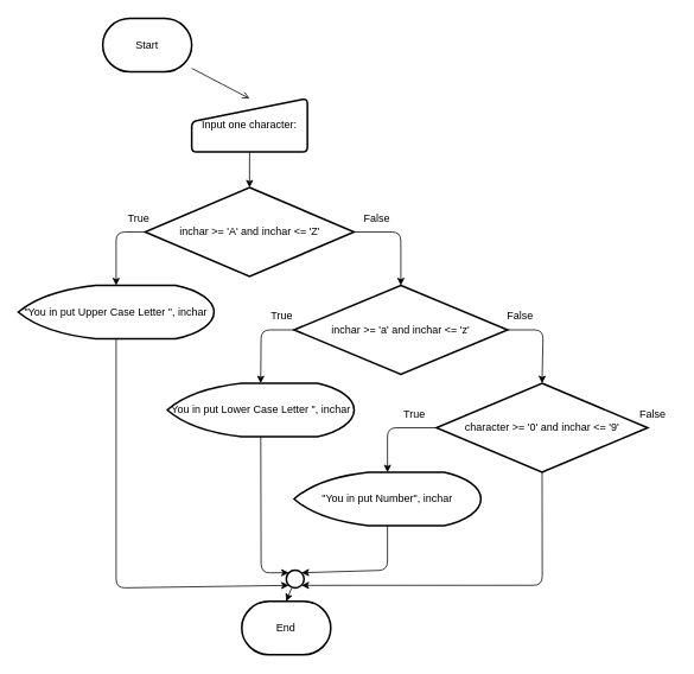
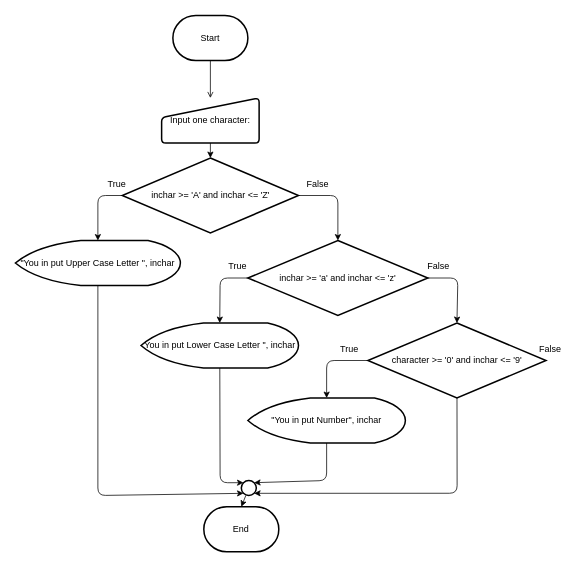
- <mxCell id="3" value="Start" style="strokeWidth=2;html=1;shape=mxgraph.flowchart.terminator;whiteSpace=wrap;" parent="1" vertex="1"><mxGeometry x="115" y="20" width="100" height="60" as="geometry" /></mxCell>
+ <mxCell id="3" value="Start" style="strokeWidth=2;html=1;shape=mxgraph.flowchart.terminator;whiteSpace=wrap;" parent="1" vertex="1"><mxGeometry x="230" y="20" width="100" height="60" as="geometry" /></mxCell>
- <mxCell id="6" value="Input one character:" style="html=1;strokeWidth=2;shape=manualInput;whiteSpace=wrap;rounded=1;size=26;arcSize=11;" parent="1" vertex="1"><mxGeometry x="215" y="110" width="130" height="60" as="geometry" /></mxCell>
+ <mxCell id="6" value="Input one character:" style="html=1;strokeWidth=2;shape=manualInput;whiteSpace=wrap;rounded=1;size=26;arcSize=11;" parent="1" vertex="1"><mxGeometry x="215" y="130" width="130" height="60" as="geometry" /></mxCell>
